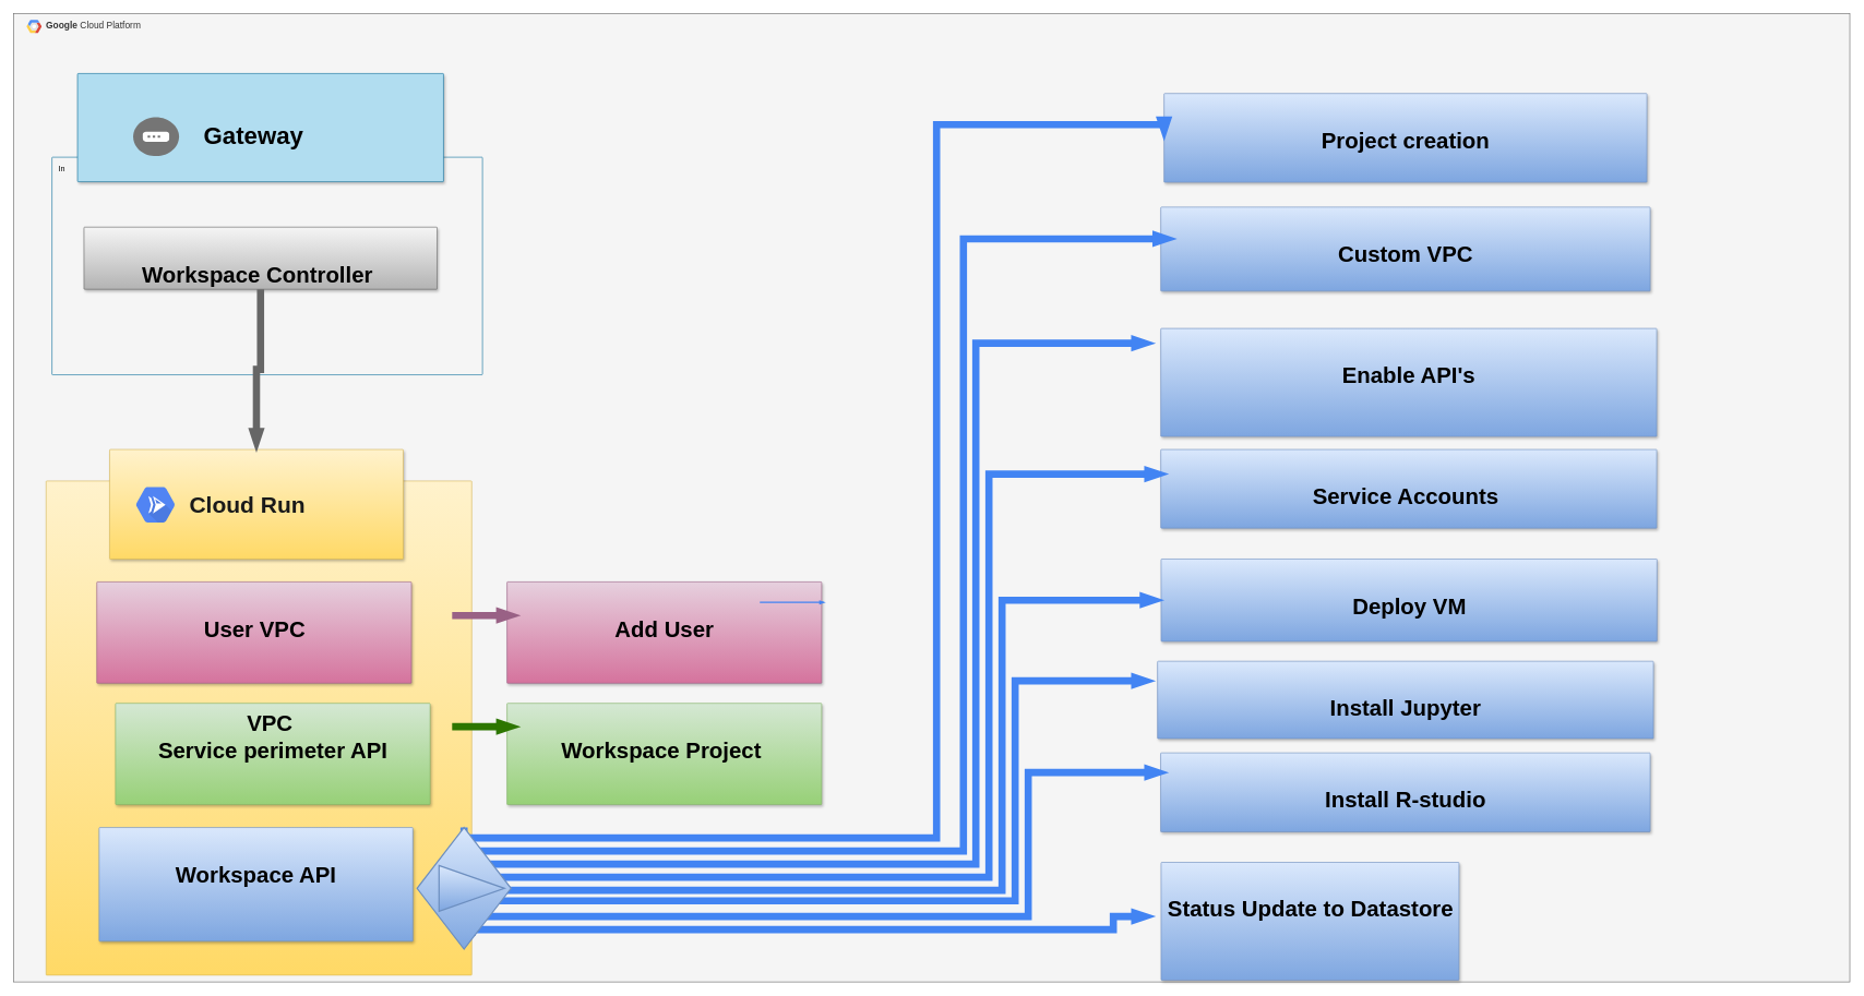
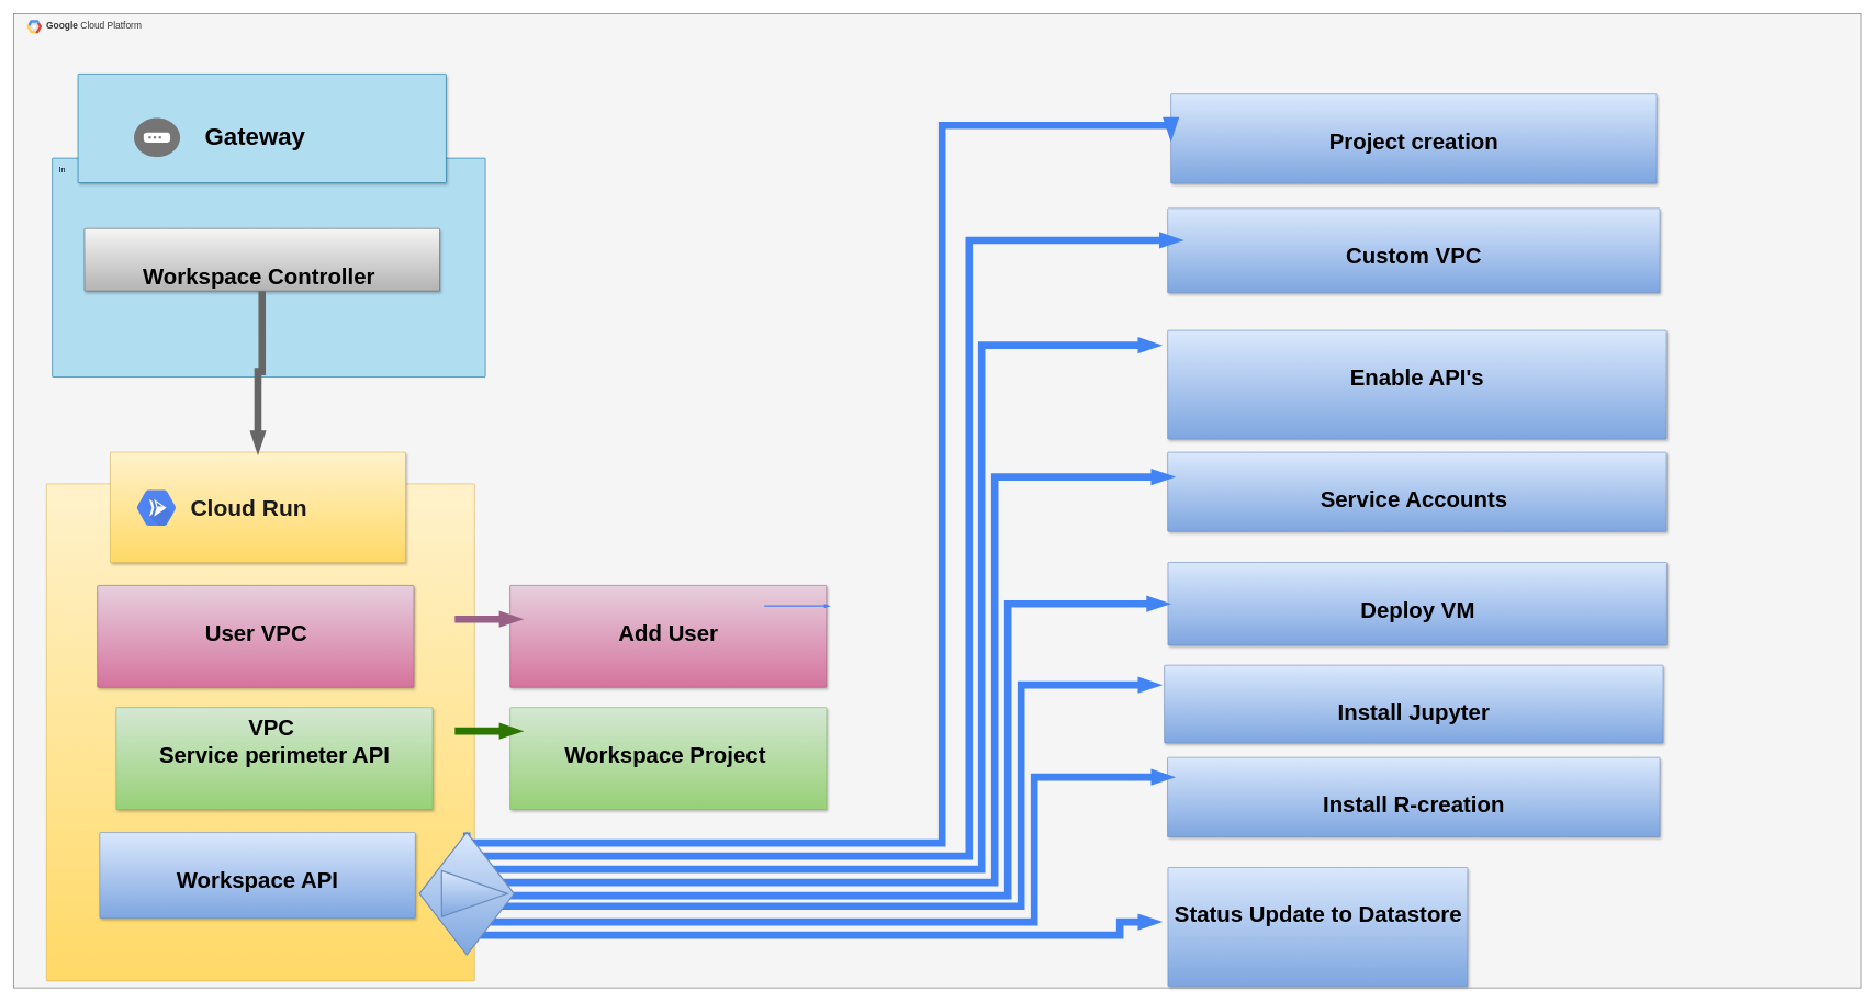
- <mxCell id="3" value="In" style="sketch=0;points=[[0,0,0],[0.25,0,0],[0.5,0,0],[0.75,0,0],[1,0,0],[1,0.25,0],[1,0.5,0],[1,0.75,0],[1,1,0],[0.75,1,0],[0.5,1,0],[0.25,1,0],[0,1,0],[0,0.75,0],[0,0.5,0],[0,0.25,0]];rounded=1;absoluteArcSize=1;arcSize=2;html=1;strokeColor=#10739e;shadow=0;dashed=0;fontSize=12;align=left;verticalAlign=top;spacing=10;spacingTop=-4;fillColor=#f5f5f5;" vertex="1" parent="2"><mxGeometry x="58.742" y="219.747" width="657.655" height="332.464" as="geometry" /></mxCell>
+ <mxCell id="3" value="In" style="sketch=0;points=[[0,0,0],[0.25,0,0],[0.5,0,0],[0.75,0,0],[1,0,0],[1,0.25,0],[1,0.5,0],[1,0.75,0],[1,1,0],[0.75,1,0],[0.5,1,0],[0.25,1,0],[0,1,0],[0,0.75,0],[0,0.5,0],[0,0.25,0]];rounded=1;absoluteArcSize=1;arcSize=2;html=1;strokeColor=#10739e;shadow=0;dashed=0;fontSize=12;align=left;verticalAlign=top;spacing=10;spacingTop=-4;fillColor=#b1ddf0;" vertex="1" parent="2"><mxGeometry x="58.742" y="219.747" width="657.655" height="332.464" as="geometry" /></mxCell>
- <mxCell id="22" value="&lt;font style=&quot;font-size: 34px&quot;&gt;&lt;b&gt;&lt;br&gt;Install R-studio&lt;br&gt;&lt;/b&gt;&lt;/font&gt;" style="sketch=0;points=[[0,0,0],[0.25,0,0],[0.5,0,0],[0.75,0,0],[1,0,0],[1,0.25,0],[1,0.5,0],[1,0.75,0],[1,1,0],[0.75,1,0],[0.5,1,0],[0.25,1,0],[0,1,0],[0,0.75,0],[0,0.5,0],[0,0.25,0]];rounded=1;absoluteArcSize=1;arcSize=2;html=1;strokeColor=#6c8ebf;shadow=1;dashed=0;fontSize=12;align=center;verticalAlign=top;spacing=10;spacingTop=-4;fillColor=#dae8fc;gradientColor=#7ea6e0;" vertex="1" parent="2"><mxGeometry x="1752.31" y="1130.0" width="747.69" height="120.625" as="geometry" /></mxCell>
+ <mxCell id="22" value="&lt;font style=&quot;font-size: 34px&quot;&gt;&lt;b&gt;&lt;br&gt;Install R-creation&lt;br&gt;&lt;/b&gt;&lt;/font&gt;" style="sketch=0;points=[[0,0,0],[0.25,0,0],[0.5,0,0],[0.75,0,0],[1,0,0],[1,0.25,0],[1,0.5,0],[1,0.75,0],[1,1,0],[0.75,1,0],[0.5,1,0],[0.25,1,0],[0,1,0],[0,0.75,0],[0,0.5,0],[0,0.25,0]];rounded=1;absoluteArcSize=1;arcSize=2;html=1;strokeColor=#6c8ebf;shadow=1;dashed=0;fontSize=12;align=center;verticalAlign=top;spacing=10;spacingTop=-4;fillColor=#dae8fc;gradientColor=#7ea6e0;" vertex="1" parent="2"><mxGeometry x="1752.31" y="1130.0" width="747.69" height="120.625" as="geometry" /></mxCell>
- <mxCell id="14" value="&lt;span style=&quot;font-size: 34px&quot;&gt;&lt;b&gt;&lt;br&gt;Workspace API&lt;br&gt;&lt;/b&gt;&lt;/span&gt;" style="sketch=0;points=[[0,0,0],[0.25,0,0],[0.5,0,0],[0.75,0,0],[1,0,0],[1,0.25,0],[1,0.5,0],[1,0.75,0],[1,1,0],[0.75,1,0],[0.5,1,0],[0.25,1,0],[0,1,0],[0,0.75,0],[0,0.5,0],[0,0.25,0]];rounded=1;absoluteArcSize=1;arcSize=2;html=1;strokeColor=#6c8ebf;shadow=1;dashed=0;fontSize=12;align=center;verticalAlign=top;spacing=10;spacingTop=-4;fillColor=#dae8fc;gradientColor=#7ea6e0;" vertex="1" parent="2"><mxGeometry x="130.82" y="1244.049" width="479.18" height="173.853" as="geometry" /></mxCell>
+ <mxCell id="14" value="&lt;span style=&quot;font-size: 34px&quot;&gt;&lt;b&gt;&lt;br&gt;Workspace API&lt;br&gt;&lt;/b&gt;&lt;/span&gt;" style="sketch=0;points=[[0,0,0],[0.25,0,0],[0.5,0,0],[0.75,0,0],[1,0,0],[1,0.25,0],[1,0.5,0],[1,0.75,0],[1,1,0],[0.75,1,0],[0.5,1,0],[0.25,1,0],[0,1,0],[0,0.75,0],[0,0.5,0],[0,0.25,0]];rounded=1;absoluteArcSize=1;arcSize=2;html=1;strokeColor=#6c8ebf;shadow=1;dashed=0;fontSize=12;align=center;verticalAlign=top;spacing=10;spacingTop=-4;fillColor=#dae8fc;gradientColor=#7ea6e0;" vertex="1" parent="2"><mxGeometry x="130.82" y="1244.049" width="479.18" height="130" as="geometry" /></mxCell>
